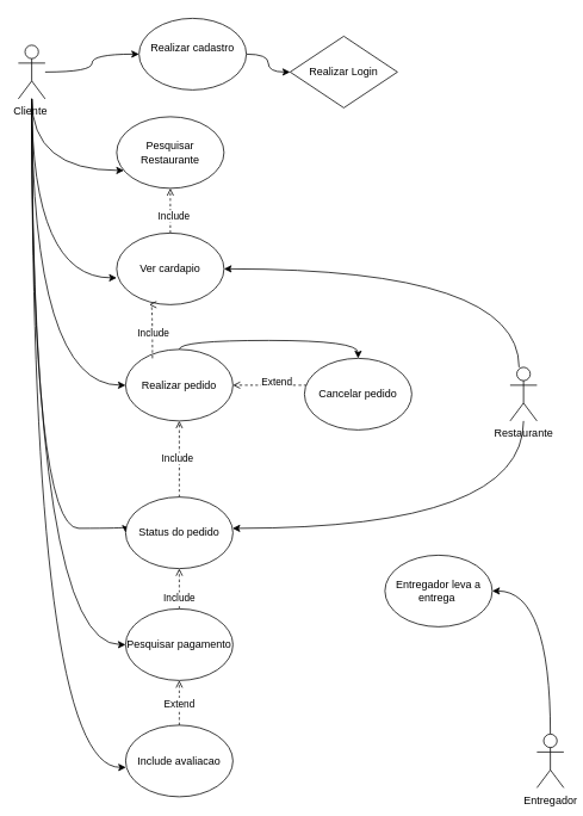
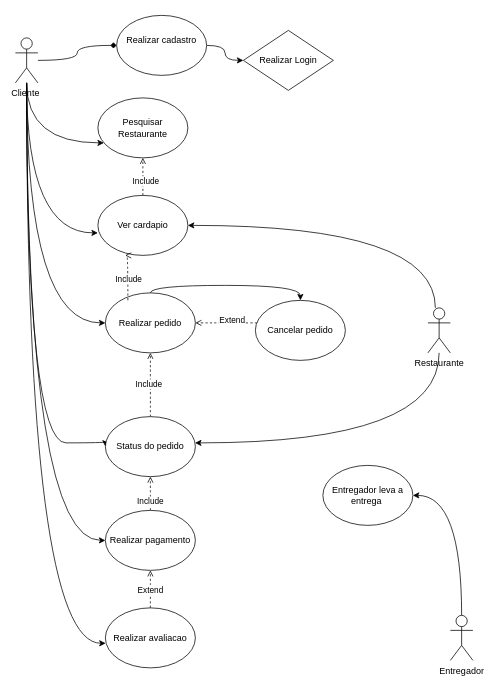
- <mxCell id="2" value="" style="edgeStyle=orthogonalEdgeStyle;rounded=0;orthogonalLoop=1;jettySize=auto;html=1;curved=1;" parent="1" source="7" target="9" edge="1"><mxGeometry relative="1" as="geometry" /></mxCell>
+ <mxCell id="2" value="" style="edgeStyle=orthogonalEdgeStyle;rounded=0;orthogonalLoop=1;jettySize=auto;html=1;curved=1;endArrow=diamond;" parent="1" source="7" target="9" edge="1"><mxGeometry relative="1" as="geometry" /></mxCell>
- <mxCell id="25" value="Pesquisar pagamento" style="ellipse;whiteSpace=wrap;html=1;" parent="1" vertex="1"><mxGeometry x="140" y="680" width="120" height="80" as="geometry" /></mxCell>
+ <mxCell id="25" value="Realizar pagamento" style="ellipse;whiteSpace=wrap;html=1;" parent="1" vertex="1"><mxGeometry x="140" y="680" width="120" height="80" as="geometry" /></mxCell>
- <mxCell id="29" value="Include avaliacao" style="ellipse;whiteSpace=wrap;html=1;" parent="1" vertex="1"><mxGeometry x="140" y="810" width="120" height="80" as="geometry" /></mxCell>
+ <mxCell id="29" value="Realizar avaliacao" style="ellipse;whiteSpace=wrap;html=1;" parent="1" vertex="1"><mxGeometry x="140" y="810" width="120" height="80" as="geometry" /></mxCell>
